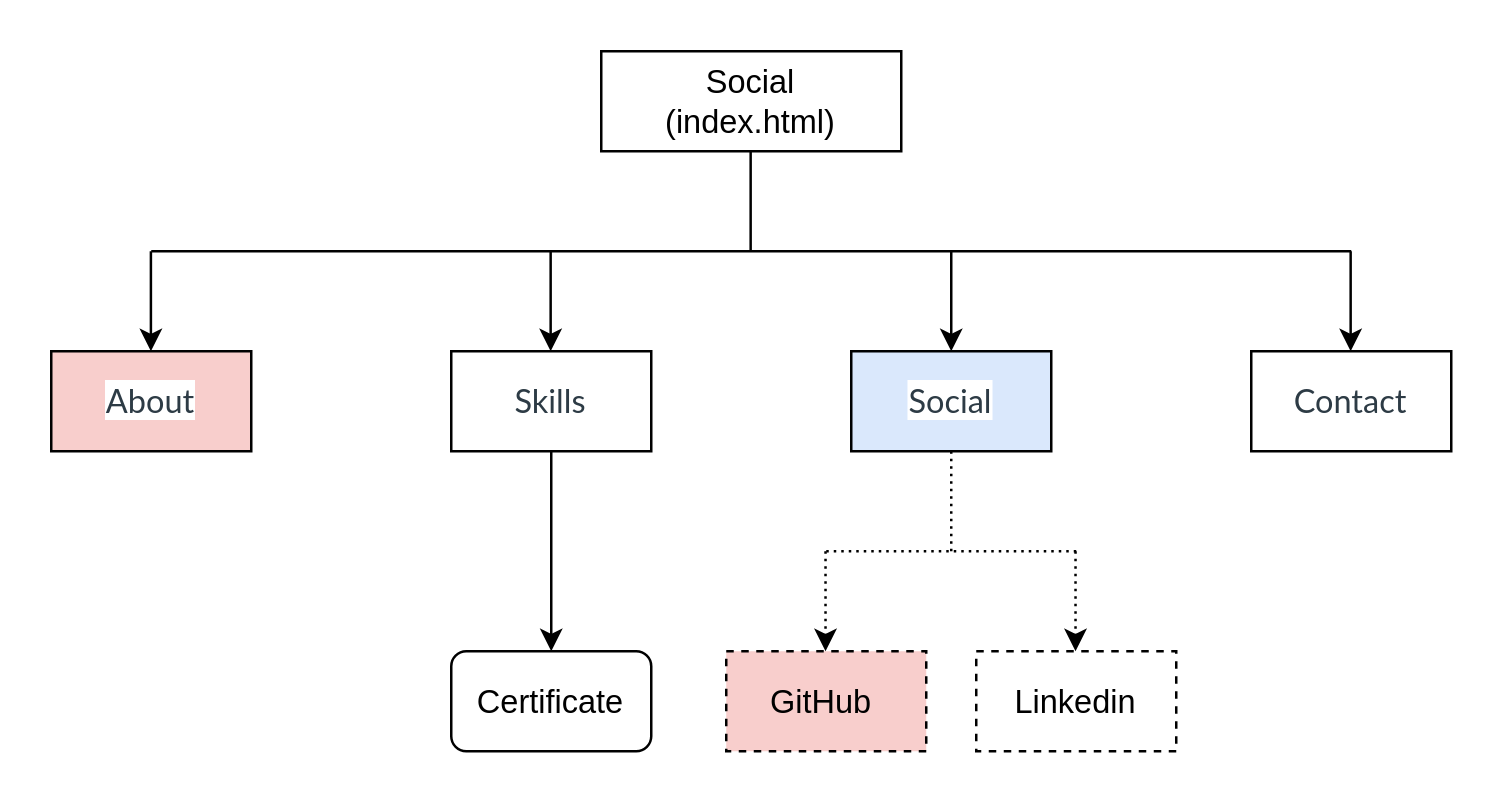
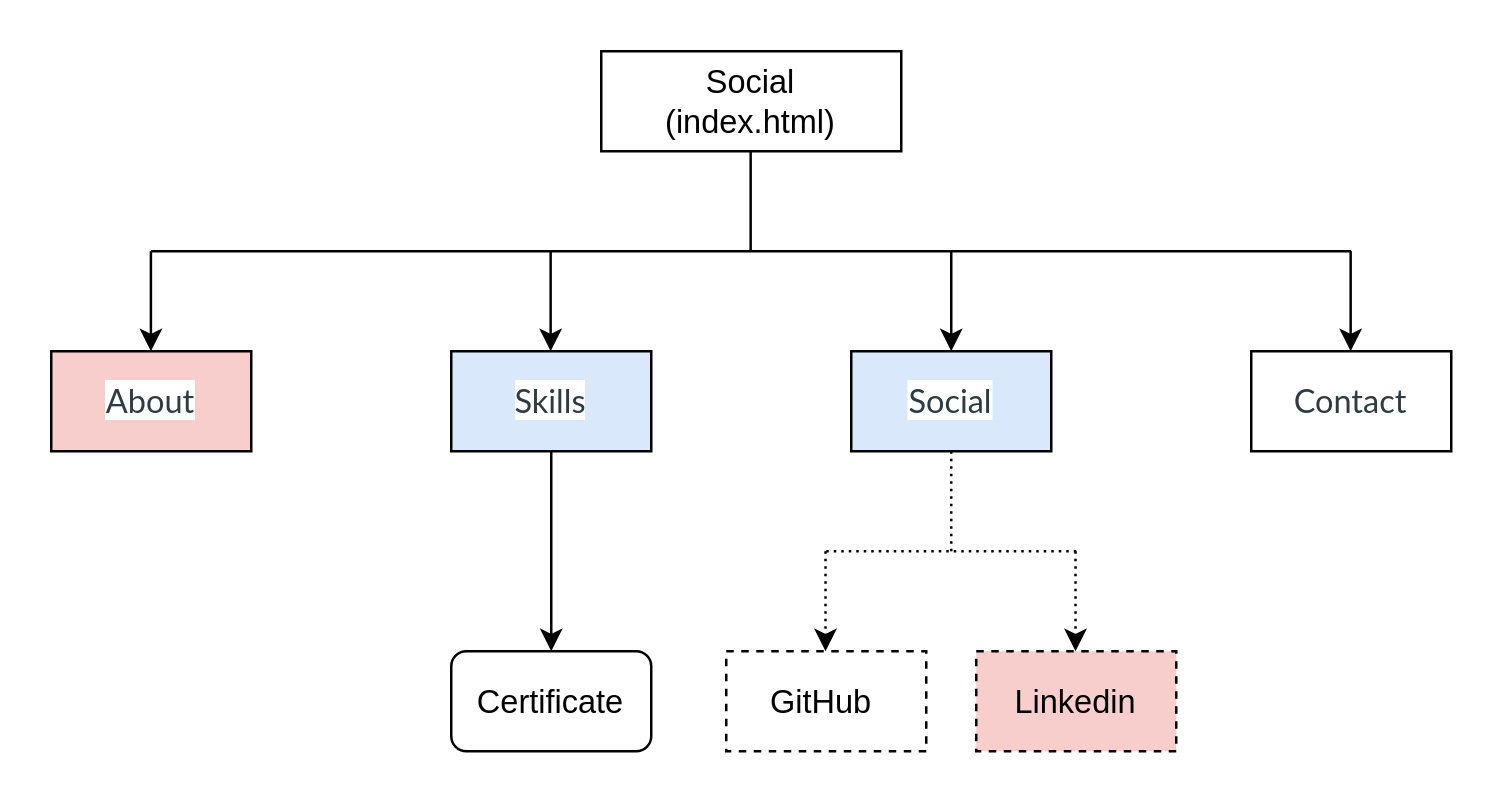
- <mxCell id="10" value="&lt;span style=&quot;color: rgb(45, 59, 69); font-family: latoweb, &amp;quot;lato extended&amp;quot;, lato, &amp;quot;helvetica neue&amp;quot;, helvetica, arial, sans-serif; font-size: 13px; background-color: rgb(255, 255, 255);&quot;&gt;Skills&lt;/span&gt;" style="rounded=0;whiteSpace=wrap;html=1;fontSize=13;" vertex="1" parent="1"><mxGeometry x="180" y="140" width="80" height="40" as="geometry" /></mxCell>
+ <mxCell id="10" value="&lt;span style=&quot;color: rgb(45, 59, 69); font-family: latoweb, &amp;quot;lato extended&amp;quot;, lato, &amp;quot;helvetica neue&amp;quot;, helvetica, arial, sans-serif; font-size: 13px; background-color: rgb(255, 255, 255);&quot;&gt;Skills&lt;/span&gt;" style="rounded=0;whiteSpace=wrap;html=1;fontSize=13;fillColor=#dae8fc;" vertex="1" parent="1"><mxGeometry x="180" y="140" width="80" height="40" as="geometry" /></mxCell>
- <mxCell id="16" value="GitHub&amp;nbsp;" style="rounded=0;whiteSpace=wrap;html=1;fontSize=13;dashed=1;fillColor=#f8cecc;" vertex="1" parent="1"><mxGeometry x="290" y="260" width="80" height="40" as="geometry" /></mxCell>
+ <mxCell id="16" value="GitHub&amp;nbsp;" style="rounded=0;whiteSpace=wrap;html=1;fontSize=13;dashed=1;" vertex="1" parent="1"><mxGeometry x="290" y="260" width="80" height="40" as="geometry" /></mxCell>
- <mxCell id="17" value="Linkedin" style="rounded=0;whiteSpace=wrap;html=1;fontSize=13;dashed=1;" vertex="1" parent="1"><mxGeometry x="390" y="260" width="80" height="40" as="geometry" /></mxCell>
+ <mxCell id="17" value="Linkedin" style="rounded=0;whiteSpace=wrap;html=1;fontSize=13;dashed=1;fillColor=#f8cecc;" vertex="1" parent="1"><mxGeometry x="390" y="260" width="80" height="40" as="geometry" /></mxCell>
